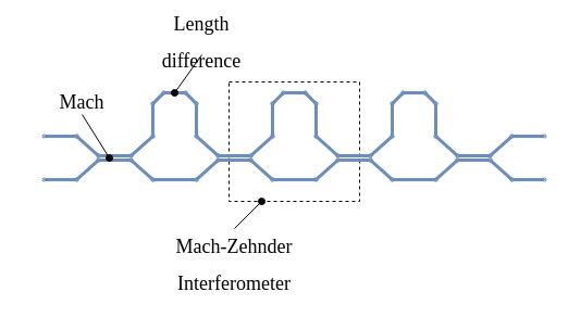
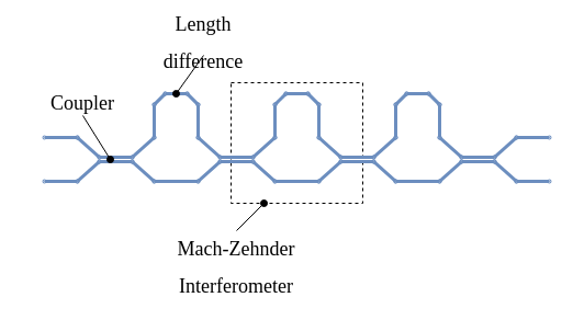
- <mxCell id="53" value="&lt;font style=&quot;font-size: 18px;&quot;&gt;Mach&lt;/font&gt;" style="text;html=1;strokeColor=none;fillColor=none;align=center;verticalAlign=middle;whiteSpace=wrap;rounded=0;fontFamily=UGent Panno Text;fontSize=28;fontColor=#000000;" vertex="1" parent="1"><mxGeometry x="20" y="75" width="110" height="30" as="geometry" /></mxCell>
+ <mxCell id="53" value="&lt;font style=&quot;font-size: 18px;&quot;&gt;Coupler&lt;/font&gt;" style="text;html=1;strokeColor=none;fillColor=none;align=center;verticalAlign=middle;whiteSpace=wrap;rounded=0;fontFamily=UGent Panno Text;fontSize=28;fontColor=#000000;" vertex="1" parent="1"><mxGeometry x="20" y="75" width="110" height="30" as="geometry" /></mxCell>
